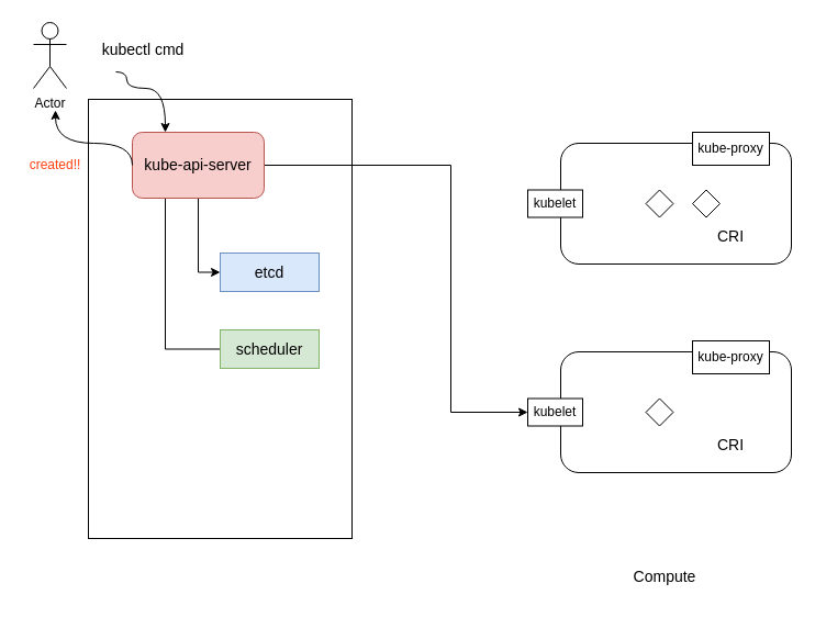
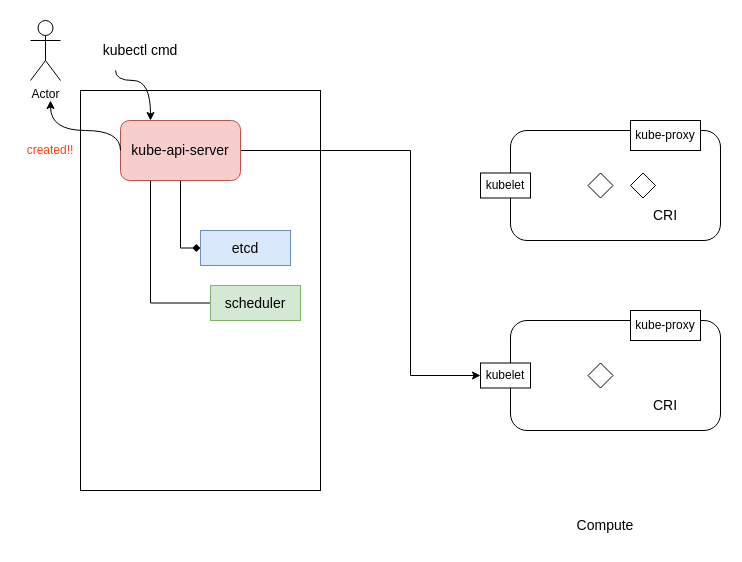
- <mxCell id="5" value="&lt;font style=&quot;font-size: 14px&quot;&gt;kubectl cmd&lt;/font&gt;" style="text;html=1;strokeColor=none;fillColor=none;align=center;verticalAlign=middle;whiteSpace=wrap;rounded=0;" vertex="1" parent="1"><mxGeometry x="80" y="25" width="100" height="40" as="geometry" /></mxCell>
+ <mxCell id="5" value="&lt;font style=&quot;font-size: 14px&quot;&gt;kubectl cmd&lt;/font&gt;" style="text;html=1;strokeColor=none;fillColor=none;align=center;verticalAlign=middle;whiteSpace=wrap;rounded=0;" vertex="1" parent="1"><mxGeometry x="90" y="30" width="100" height="40" as="geometry" /></mxCell>
- <mxCell id="6" style="edgeStyle=orthogonalEdgeStyle;rounded=0;orthogonalLoop=1;jettySize=auto;html=1;exitX=0.5;exitY=1;exitDx=0;exitDy=0;entryX=0;entryY=0.5;entryDx=0;entryDy=0;" edge="1" parent="1" source="9" target="20"><mxGeometry relative="1" as="geometry" /></mxCell>
+ <mxCell id="6" style="edgeStyle=orthogonalEdgeStyle;rounded=0;orthogonalLoop=1;jettySize=auto;html=1;exitX=0.5;exitY=1;exitDx=0;exitDy=0;entryX=0;entryY=0.5;entryDx=0;entryDy=0;endArrow=diamond;" edge="1" parent="1" source="9" target="20"><mxGeometry relative="1" as="geometry" /></mxCell>
- <mxCell id="21" value="&lt;font style=&quot;font-size: 14px&quot;&gt;scheduler&lt;/font&gt;" style="rounded=0;whiteSpace=wrap;html=1;fillColor=#d5e8d4;strokeColor=#82b366;" vertex="1" parent="1"><mxGeometry x="200" y="300" width="90" height="35" as="geometry" /></mxCell>
+ <mxCell id="21" value="&lt;font style=&quot;font-size: 14px&quot;&gt;scheduler&lt;/font&gt;" style="rounded=0;whiteSpace=wrap;html=1;fillColor=#d5e8d4;strokeColor=#82b366;" vertex="1" parent="1"><mxGeometry x="210" y="285" width="90" height="35" as="geometry" /></mxCell>
